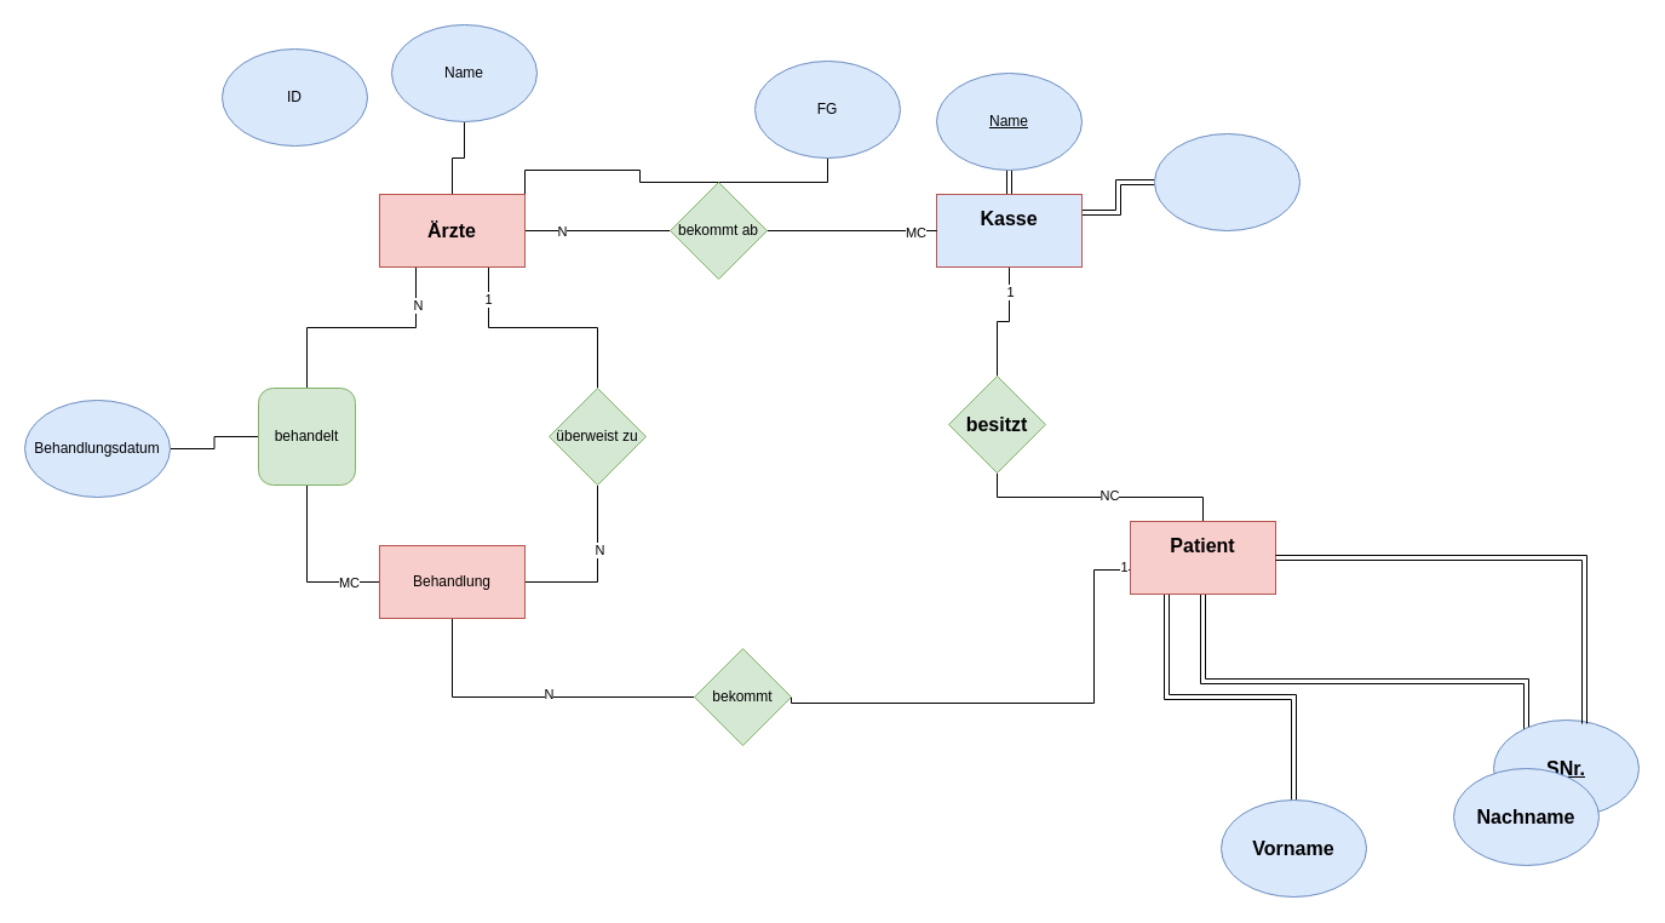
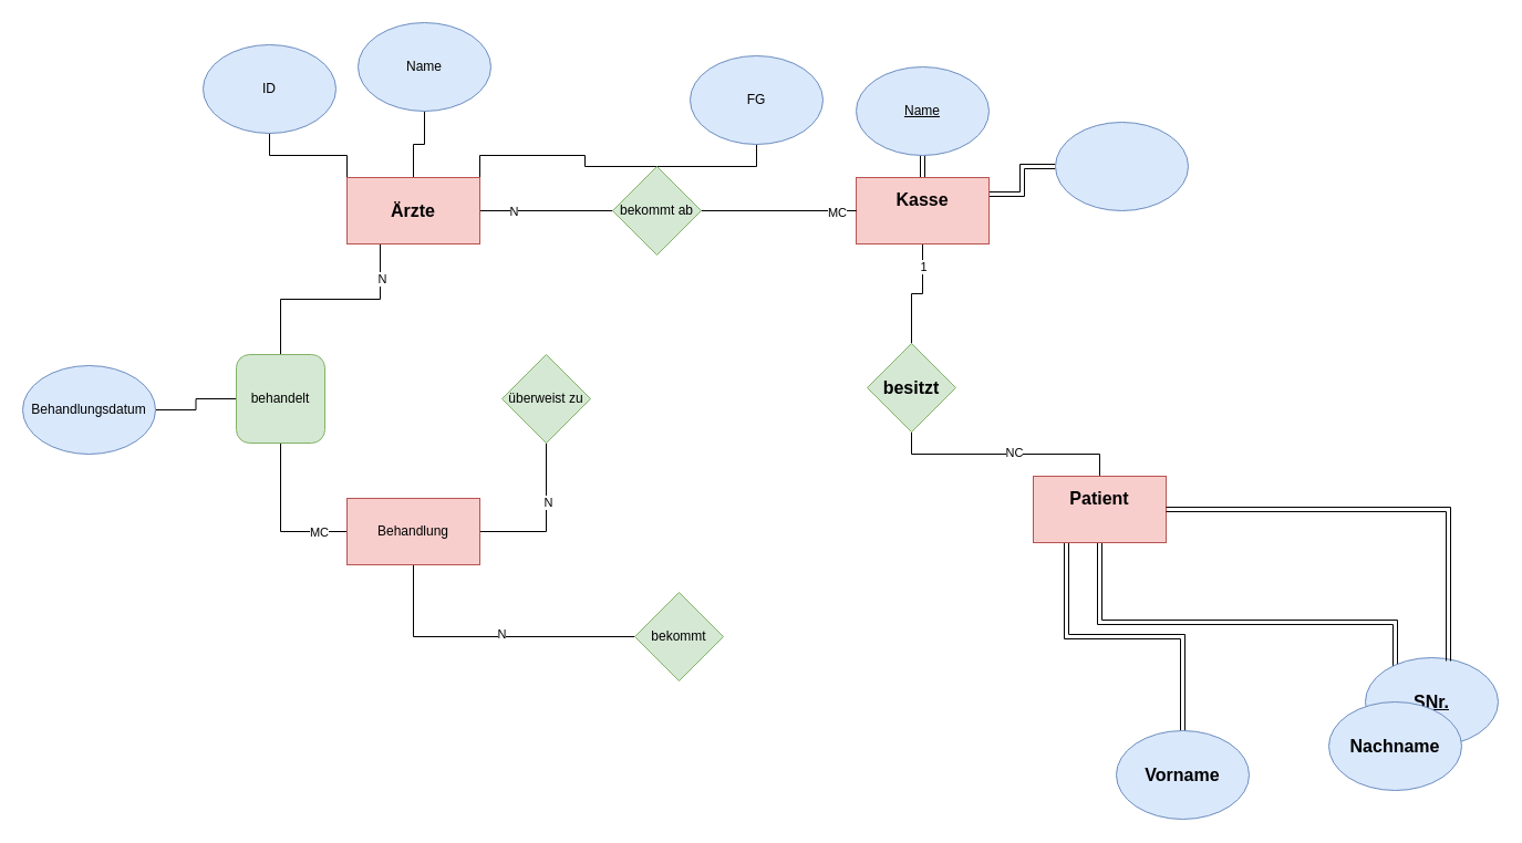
+ <mxCell id="10" style="edgeStyle=orthogonalEdgeStyle;rounded=0;orthogonalLoop=1;jettySize=auto;html=1;exitX=0;exitY=0;exitDx=0;exitDy=0;endArrow=none;endFill=0;" parent="1" source="17" target="42" edge="1"><mxGeometry relative="1" as="geometry" /></mxCell>
- <mxCell id="9" value="Kasse&lt;div style=&quot;font-size: 16px;&quot;&gt;&lt;br style=&quot;font-size: 16px;&quot;&gt;&lt;/div&gt;" style="rounded=0;whiteSpace=wrap;html=1;fillColor=#dae8fc;strokeColor=#b85450;fontSize=16;fontStyle=1;" parent="1" vertex="1"><mxGeometry x="773" y="160" width="120" height="60" as="geometry" /></mxCell>
+ <mxCell id="9" value="Kasse&lt;div style=&quot;font-size: 16px;&quot;&gt;&lt;br style=&quot;font-size: 16px;&quot;&gt;&lt;/div&gt;" style="rounded=0;whiteSpace=wrap;html=1;fillColor=#f8cecc;strokeColor=#b85450;fontSize=16;fontStyle=1" parent="1" vertex="1"><mxGeometry x="773" y="160" width="120" height="60" as="geometry" /></mxCell>
- <mxCell id="15" style="edgeStyle=orthogonalEdgeStyle;rounded=0;orthogonalLoop=1;jettySize=auto;html=1;exitX=0.75;exitY=1;exitDx=0;exitDy=0;entryX=0.5;entryY=0;entryDx=0;entryDy=0;endArrow=none;endFill=0;" edge="1" parent="1" source="17" target="38"><mxGeometry relative="1" as="geometry" /></mxCell>
- <mxCell id="16" value="1" style="edgeLabel;html=1;align=center;verticalAlign=middle;resizable=0;points=[];fontFamily=Helvetica;fontSize=11;fontColor=default;labelBackgroundColor=default;" vertex="1" connectable="0" parent="15"><mxGeometry x="-0.731" y="-1" relative="1" as="geometry"><mxPoint as="offset" /></mxGeometry></mxCell>
- <mxCell id="19" style="edgeStyle=orthogonalEdgeStyle;rounded=0;orthogonalLoop=1;jettySize=auto;html=1;exitX=0;exitY=1;exitDx=0;exitDy=0;entryX=1;entryY=0.5;entryDx=0;entryDy=0;endArrow=none;endFill=0;" edge="1" parent="1" source="22" target="48"><mxGeometry relative="1" as="geometry"><Array as="points"><mxPoint x="933" y="470" /><mxPoint x="903" y="470" /><mxPoint x="903" y="580" /></Array></mxGeometry></mxCell>
- <mxCell id="20" value="1" style="edgeLabel;html=1;align=center;verticalAlign=middle;resizable=0;points=[];" vertex="1" connectable="0" parent="19"><mxGeometry x="-0.874" y="-3" relative="1" as="geometry"><mxPoint as="offset" /></mxGeometry></mxCell>
